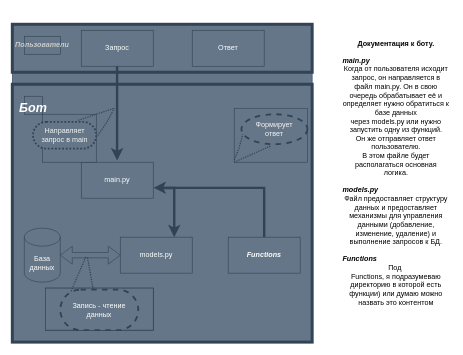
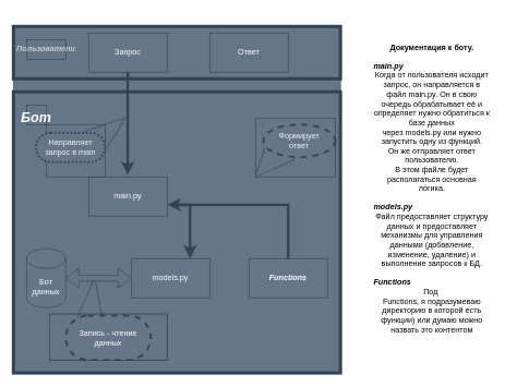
- <mxCell id="13" value="База данных" style="shape=cylinder3;whiteSpace=wrap;html=1;boundedLbl=1;backgroundOutline=1;size=15;rounded=0;labelBackgroundColor=none;fillColor=#647687;strokeColor=#314354;fontColor=#ffffff;" vertex="1" parent="3"><mxGeometry x="20" y="340" width="60" height="90" as="geometry" /></mxCell>
+ <mxCell id="13" value="Бот данных" style="shape=cylinder3;whiteSpace=wrap;html=1;boundedLbl=1;backgroundOutline=1;size=15;rounded=0;labelBackgroundColor=none;fillColor=#647687;strokeColor=#314354;fontColor=#ffffff;" vertex="1" parent="3"><mxGeometry x="20" y="340" width="60" height="90" as="geometry" /></mxCell>
